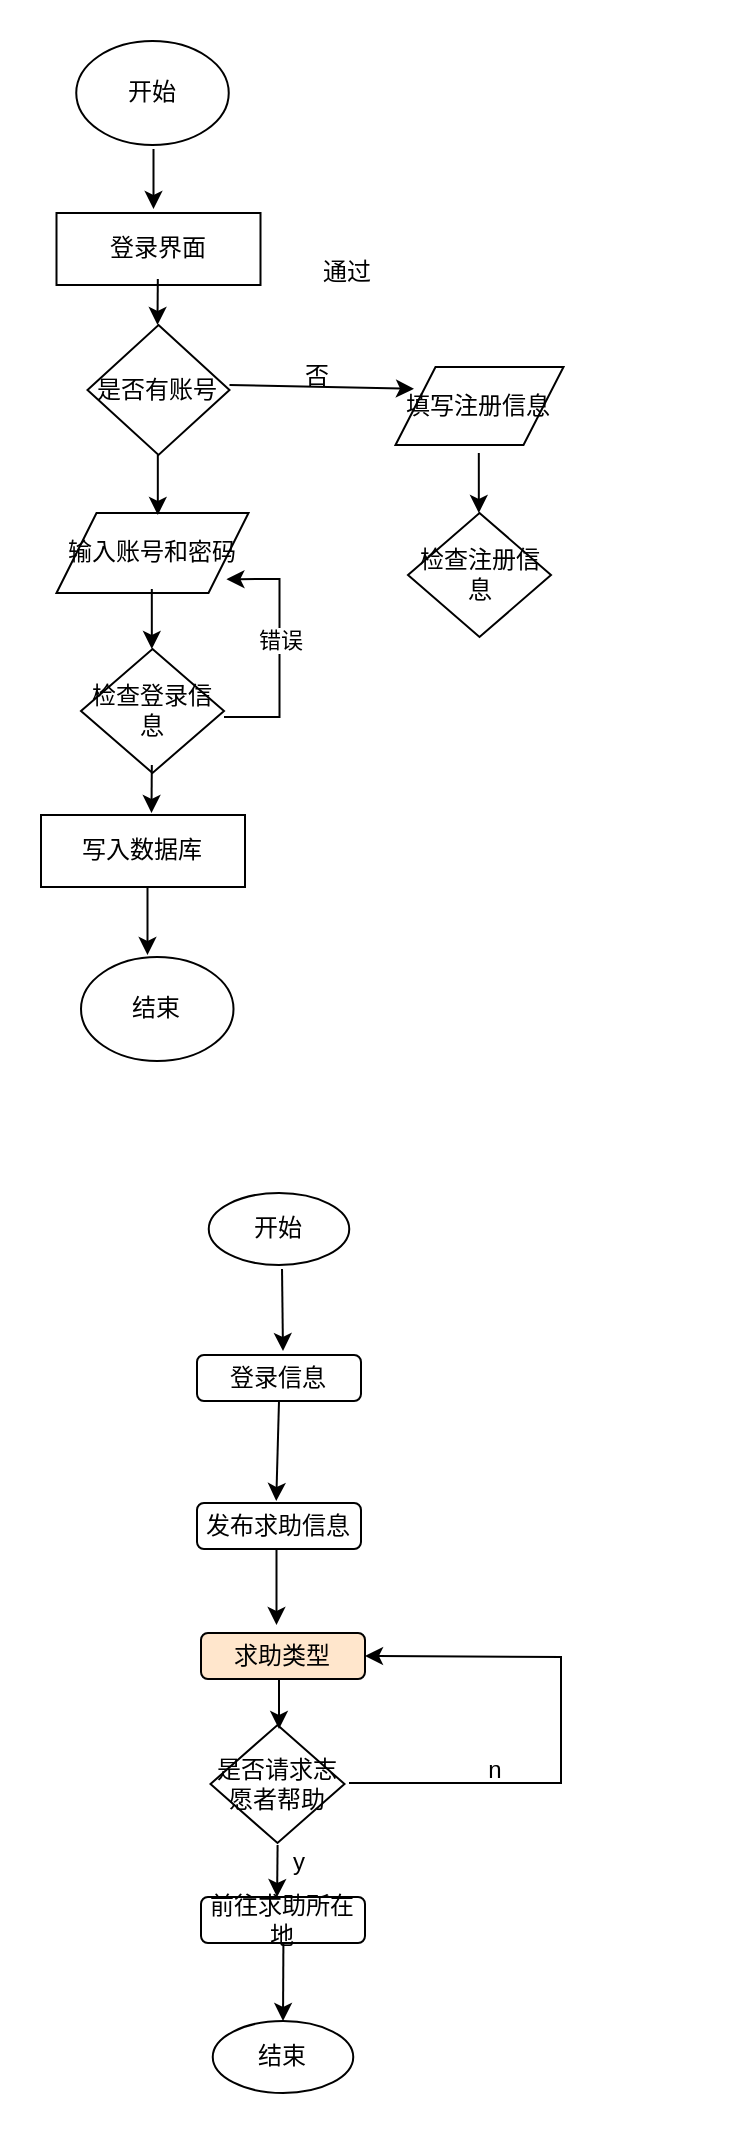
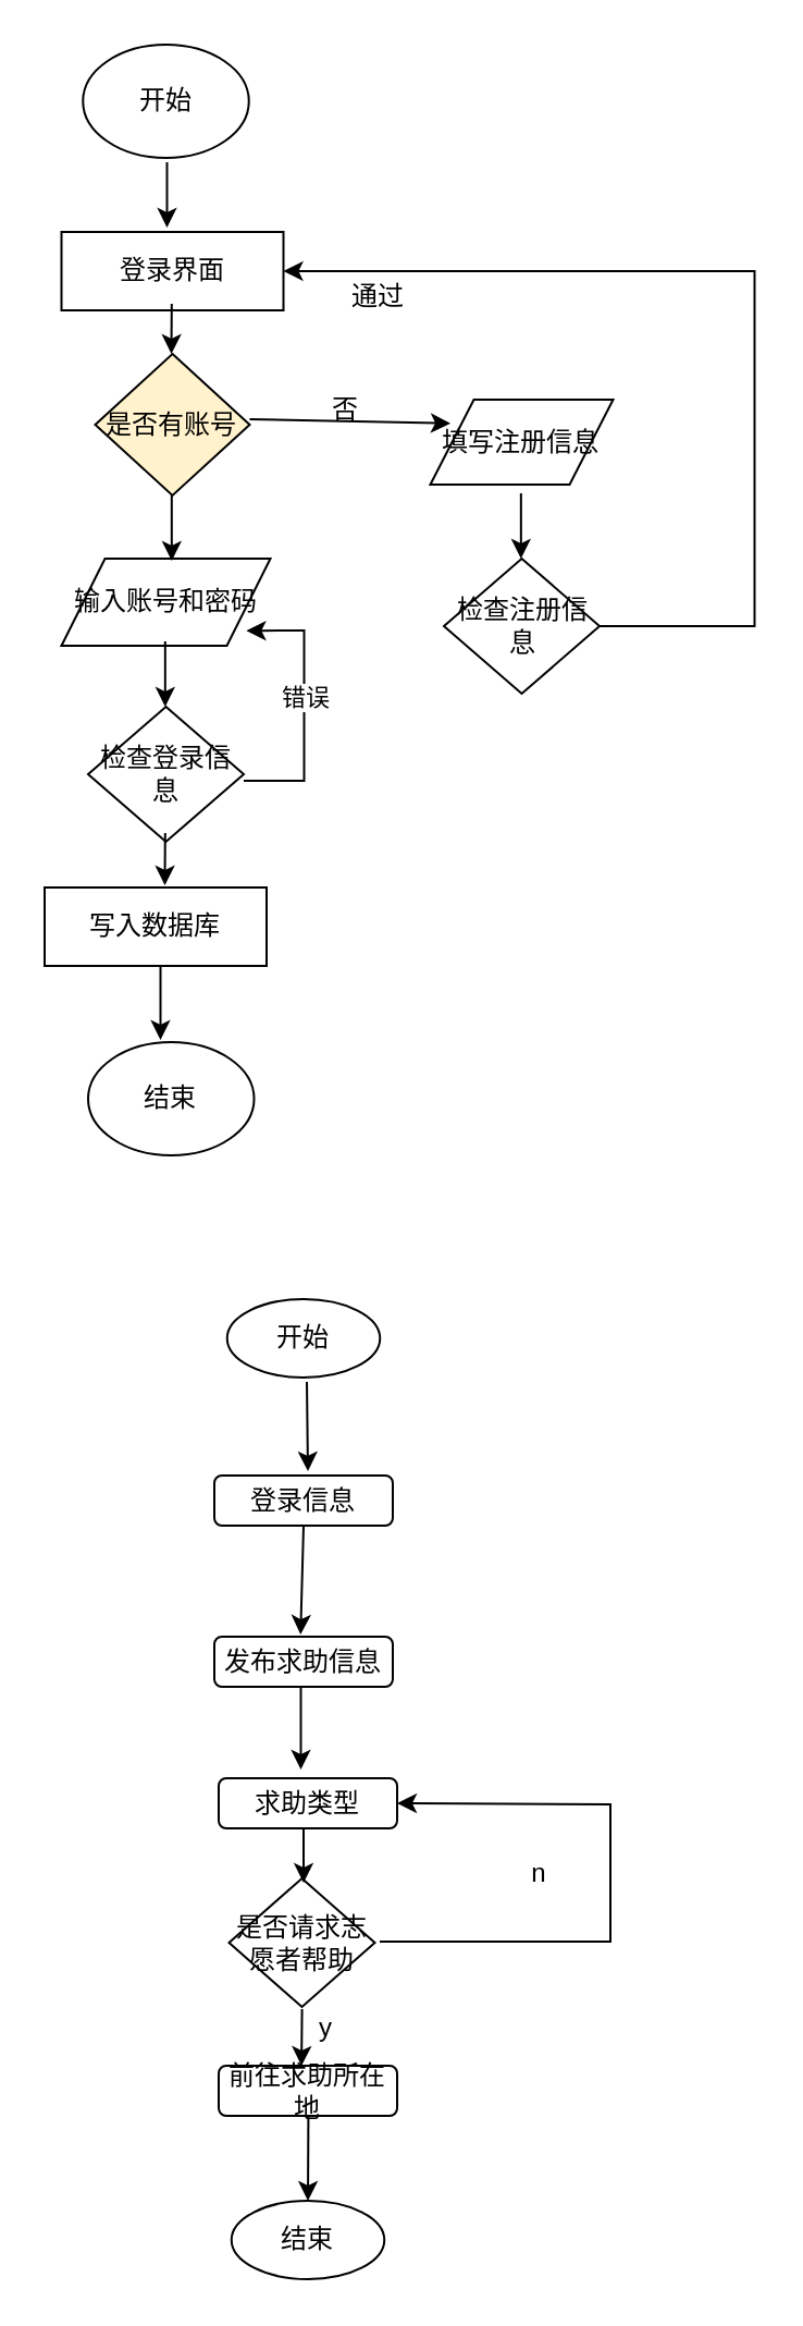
+ <mxCell id="15" value="" style="endArrow=classic;html=1;rounded=0;entryX=1;entryY=0.5;entryDx=0;entryDy=0;exitX=1;exitY=0.5;exitDx=0;exitDy=0;" parent="1" source="19" target="2" edge="1"><mxGeometry width="50" height="50" relative="1" as="geometry"><mxPoint x="343.25" y="384" as="sourcePoint" /><mxPoint x="242.25" y="109" as="targetPoint" /><Array as="points"><mxPoint x="346.25" y="287" /><mxPoint x="346.25" y="124" /></Array></mxGeometry></mxCell>
- <mxCell id="3" value="是否有账号" style="rhombus;whiteSpace=wrap;html=1;" parent="1" vertex="1"><mxGeometry x="43.25" y="162" width="71" height="65" as="geometry" /></mxCell>
+ <mxCell id="3" value="是否有账号" style="rhombus;whiteSpace=wrap;html=1;fillColor=#fff2cc;" parent="1" vertex="1"><mxGeometry x="43.25" y="162" width="71" height="65" as="geometry" /></mxCell>
- <mxCell id="27" value="求助类型" style="rounded=1;whiteSpace=wrap;html=1;fillColor=#ffe6cc;" vertex="1" parent="1"><mxGeometry x="100" y="816" width="82" height="23" as="geometry" /></mxCell>
+ <mxCell id="27" value="求助类型" style="rounded=1;whiteSpace=wrap;html=1;" vertex="1" parent="1"><mxGeometry x="100" y="816" width="82" height="23" as="geometry" /></mxCell>
- <mxCell id="40" value="n" style="text;html=1;align=center;verticalAlign=middle;resizable=0;points=[];autosize=1;strokeColor=none;fillColor=none;" vertex="1" parent="1"><mxGeometry x="234.5" y="872" width="24" height="26" as="geometry" /></mxCell>
+ <mxCell id="40" value="n" style="text;html=1;align=center;verticalAlign=middle;resizable=0;points=[];autosize=1;strokeColor=none;fillColor=none;" vertex="1" parent="1"><mxGeometry x="234.5" y="847" width="24" height="26" as="geometry" /></mxCell>
